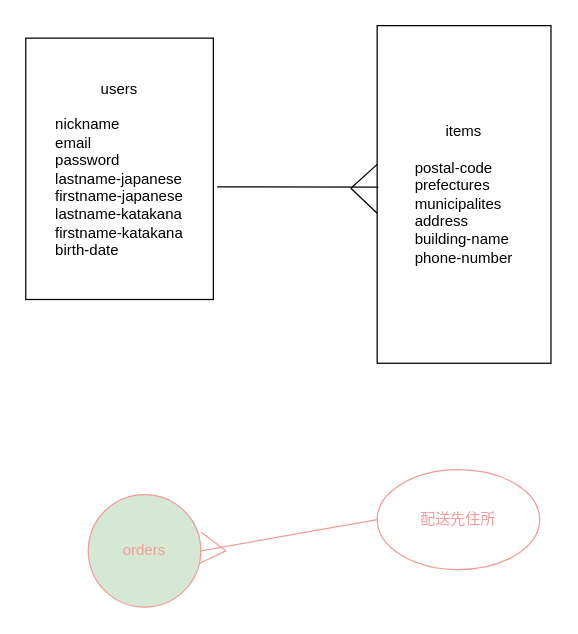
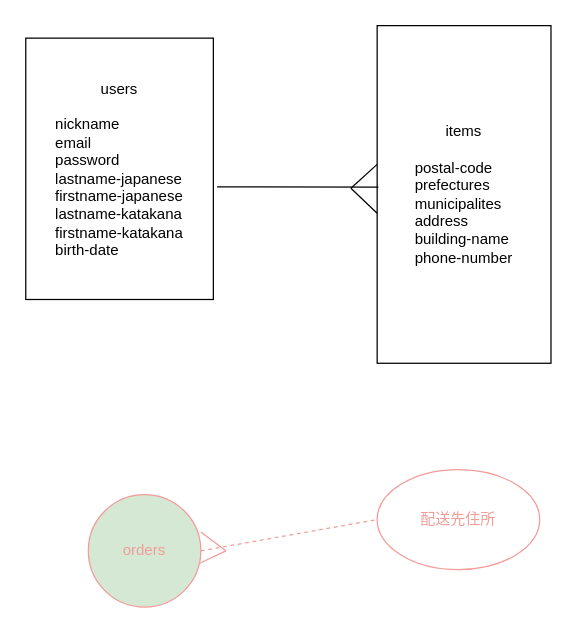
- <mxCell id="6" value="" style="endArrow=none;html=1;entryX=0;entryY=0.5;entryDx=0;entryDy=0;exitX=1;exitY=0.5;exitDx=0;exitDy=0;strokeColor=#F19C99;" edge="1" parent="1" source="4" target="5"><mxGeometry width="50" height="50" relative="1" as="geometry"><mxPoint x="170" y="260" as="sourcePoint" /><mxPoint x="300" y="180" as="targetPoint" /></mxGeometry></mxCell>
+ <mxCell id="6" value="" style="endArrow=none;html=1;entryX=0;entryY=0.5;entryDx=0;entryDy=0;exitX=1;exitY=0.5;exitDx=0;exitDy=0;strokeColor=#F19C99;dashed=1;" edge="1" parent="1" source="4" target="5"><mxGeometry width="50" height="50" relative="1" as="geometry"><mxPoint x="170" y="260" as="sourcePoint" /><mxPoint x="300" y="180" as="targetPoint" /></mxGeometry></mxCell>
